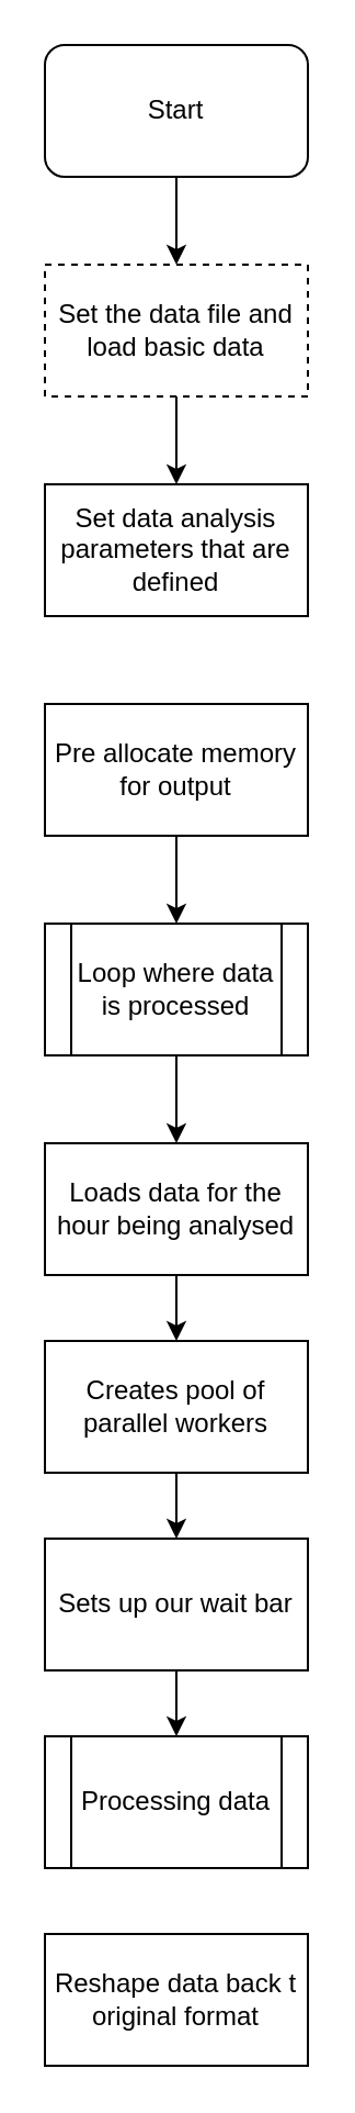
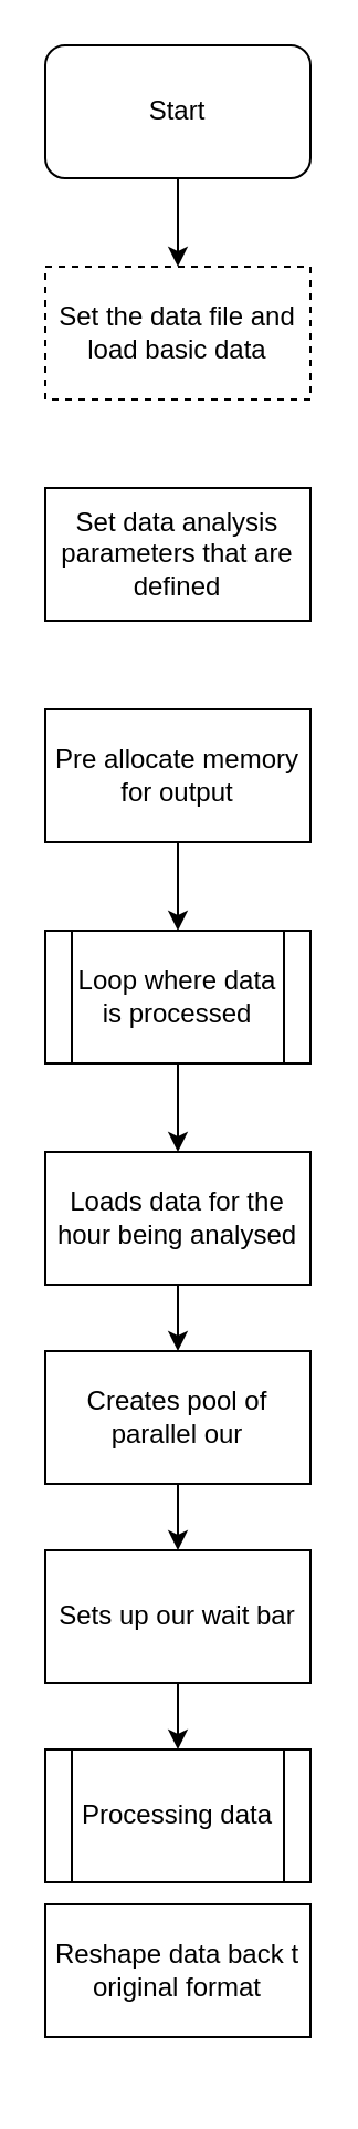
- <mxCell id="4" style="edgeStyle=orthogonalEdgeStyle;rounded=0;orthogonalLoop=1;jettySize=auto;html=1;exitX=0.5;exitY=1;exitDx=0;exitDy=0;entryX=0.5;entryY=0;entryDx=0;entryDy=0;" edge="1" parent="1" source="5" target="6"><mxGeometry relative="1" as="geometry" /></mxCell>
- <mxCell id="14" value="Creates pool of parallel workers" style="rounded=0;whiteSpace=wrap;html=1;" vertex="1" parent="1"><mxGeometry x="20" y="610" width="120" height="60" as="geometry" /></mxCell>
+ <mxCell id="14" value="Creates pool of parallel our" style="rounded=0;whiteSpace=wrap;html=1;" vertex="1" parent="1"><mxGeometry x="20" y="610" width="120" height="60" as="geometry" /></mxCell>
- <mxCell id="18" value="Reshape data back t original format" style="rounded=0;whiteSpace=wrap;html=1;" vertex="1" parent="1"><mxGeometry x="20" y="880" width="120" height="60" as="geometry" /></mxCell>
+ <mxCell id="18" value="Reshape data back t original format" style="rounded=0;whiteSpace=wrap;html=1;" vertex="1" parent="1"><mxGeometry x="20" y="860" width="120" height="60" as="geometry" /></mxCell>
